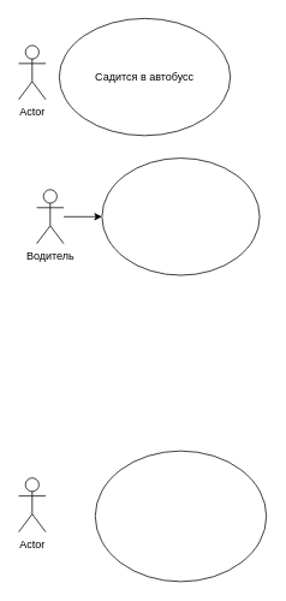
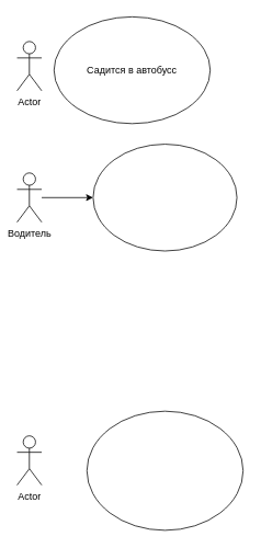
- <mxCell id="3" value="Водитель&lt;br&gt;" style="shape=umlActor;verticalLabelPosition=bottom;verticalAlign=top;html=1;outlineConnect=0;" vertex="1" parent="1"><mxGeometry x="40" y="210" width="30" height="60" as="geometry" /></mxCell>
+ <mxCell id="3" value="Водитель&lt;br&gt;" style="shape=umlActor;verticalLabelPosition=bottom;verticalAlign=top;html=1;outlineConnect=0;" vertex="1" parent="1"><mxGeometry x="20" y="210" width="30" height="60" as="geometry" /></mxCell>
